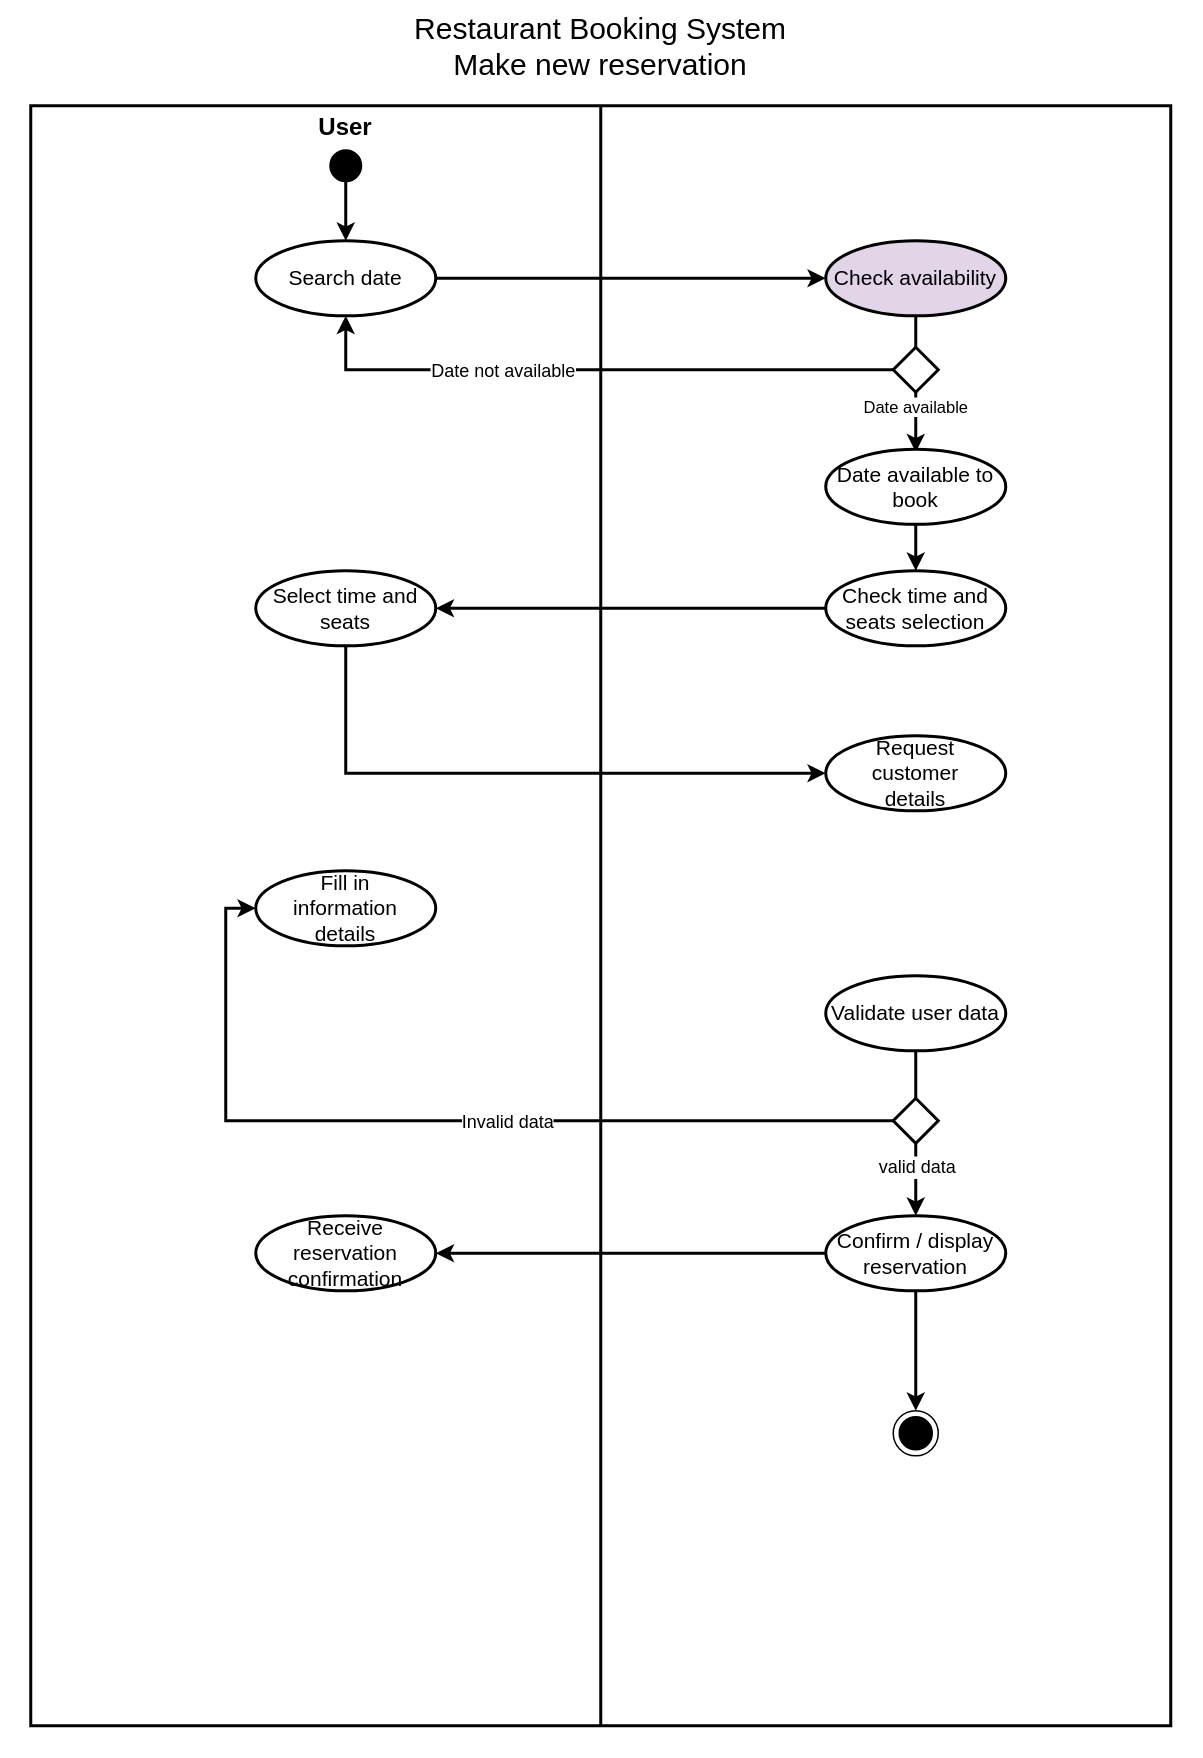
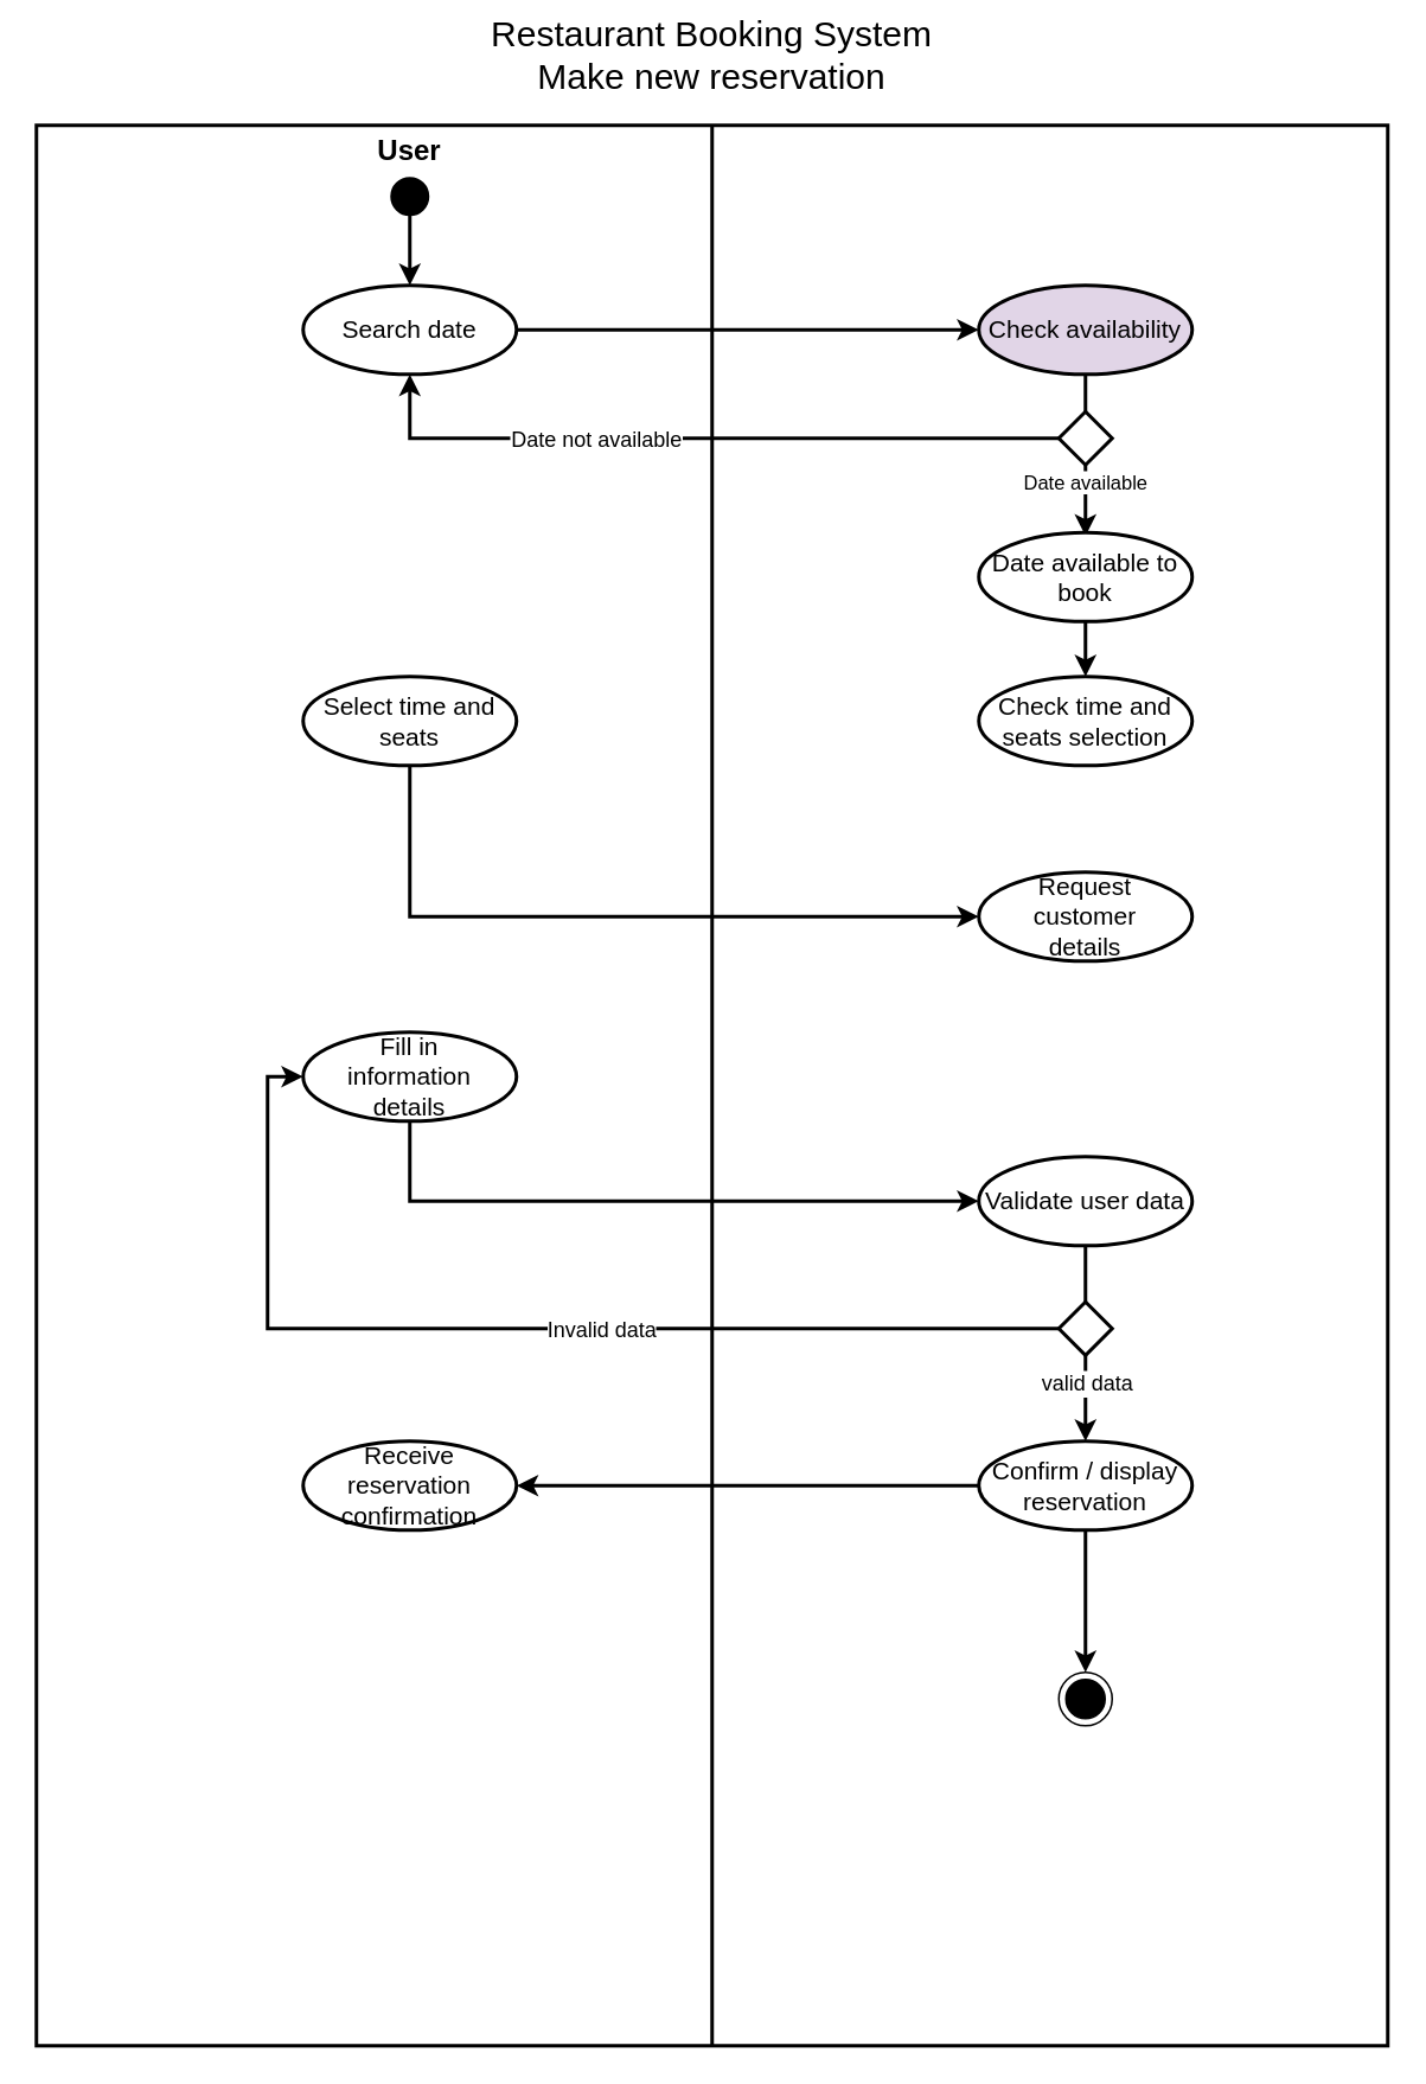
- <mxCell id="12" value="" style="edgeStyle=orthogonalEdgeStyle;rounded=0;orthogonalLoop=1;jettySize=auto;html=1;strokeWidth=2;" edge="1" parent="1" source="13" target="15"><mxGeometry relative="1" as="geometry" /></mxCell>
+ <mxCell id="17" value="" style="edgeStyle=orthogonalEdgeStyle;rounded=0;orthogonalLoop=1;jettySize=auto;html=1;strokeWidth=2;entryX=0;entryY=0.5;entryDx=0;entryDy=0;exitX=0.5;exitY=1;exitDx=0;exitDy=0;" edge="1" parent="1" source="18" target="21"><mxGeometry relative="1" as="geometry" /></mxCell>
